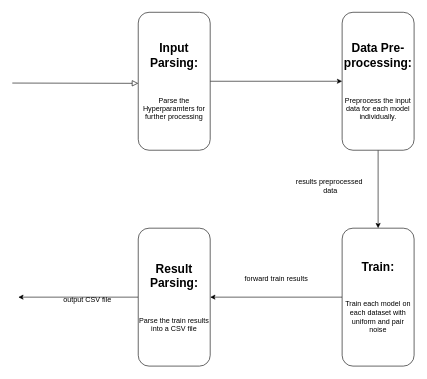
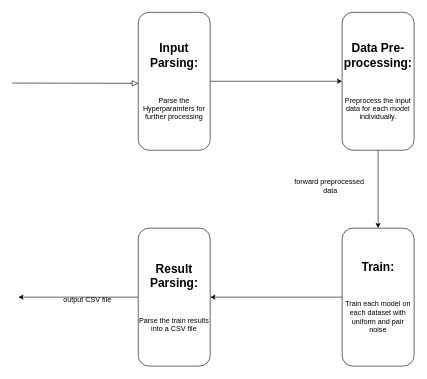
- <mxCell id="9" value="results preprocessed&amp;nbsp;&lt;div&gt;data&lt;/div&gt;" style="text;html=1;align=center;verticalAlign=middle;resizable=0;points=[];autosize=1;strokeColor=none;fillColor=none;" parent="1" vertex="1"><mxGeometry x="480" y="290" width="140" height="40" as="geometry" /></mxCell>
+ <mxCell id="9" value="forward preprocessed&amp;nbsp;&lt;div&gt;data&lt;/div&gt;" style="text;html=1;align=center;verticalAlign=middle;resizable=0;points=[];autosize=1;strokeColor=none;fillColor=none;" parent="1" vertex="1"><mxGeometry x="480" y="290" width="140" height="40" as="geometry" /></mxCell>
- <mxCell id="12" value="forward train results" style="text;html=1;align=center;verticalAlign=middle;resizable=0;points=[];autosize=1;strokeColor=none;fillColor=none;" parent="1" vertex="1"><mxGeometry x="395" y="450" width="130" height="30" as="geometry" /></mxCell>
